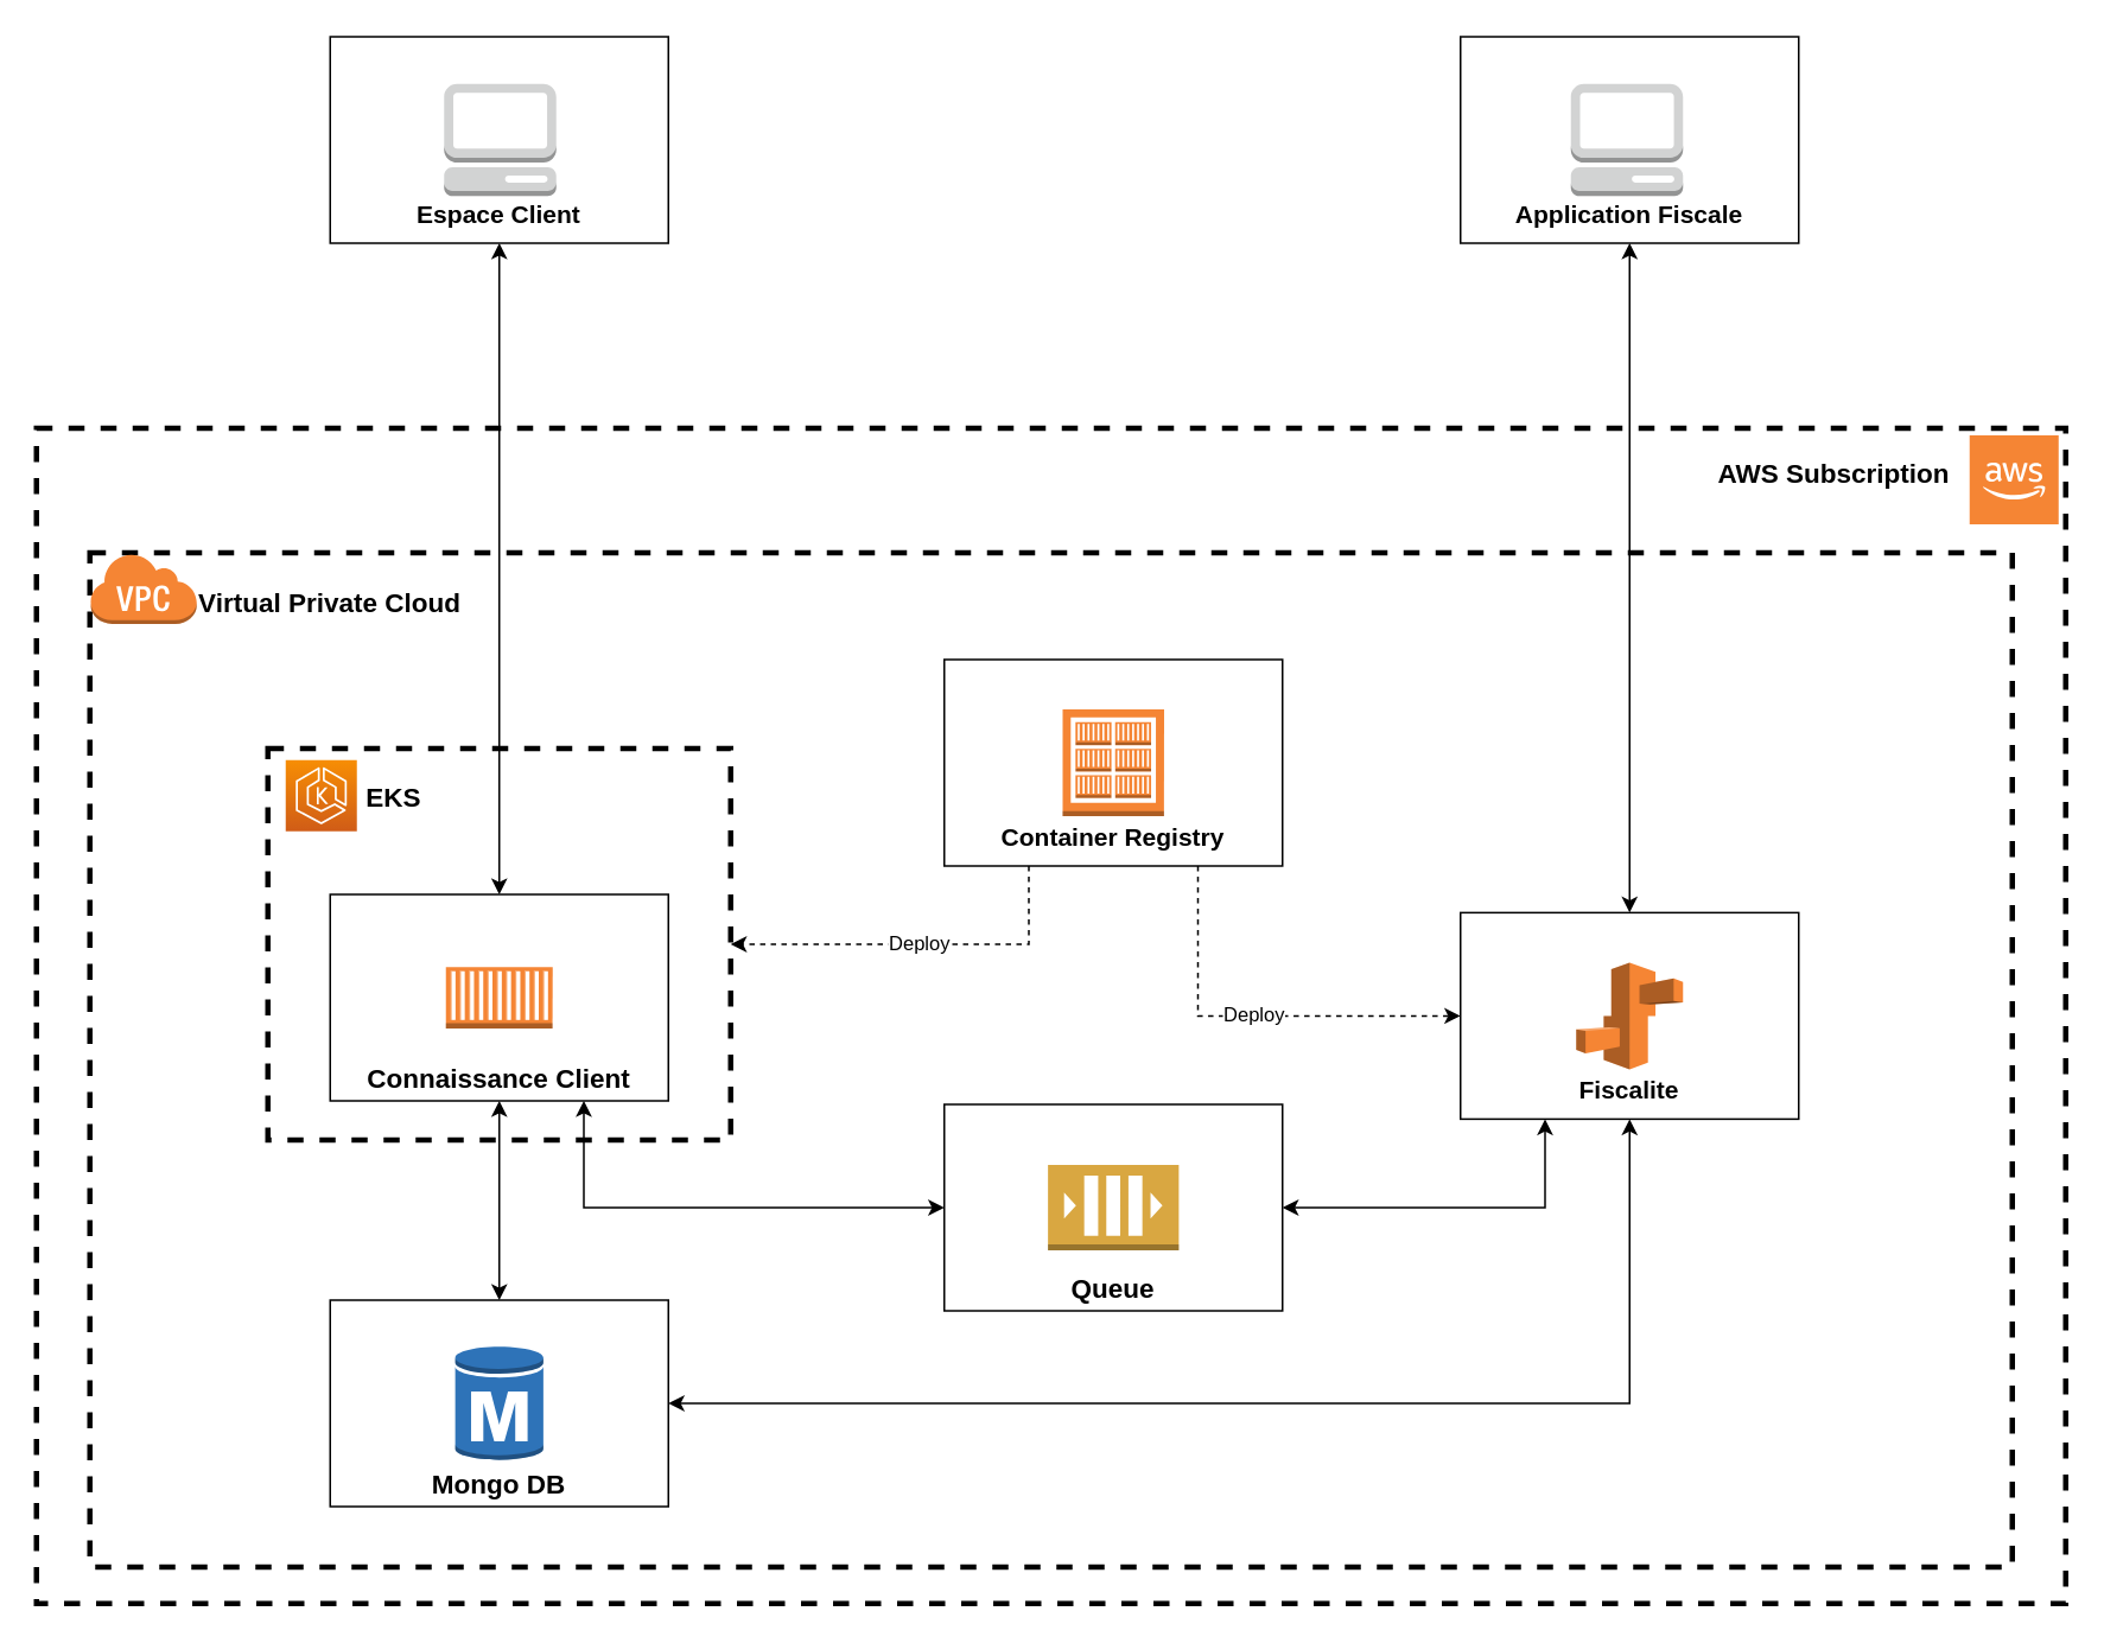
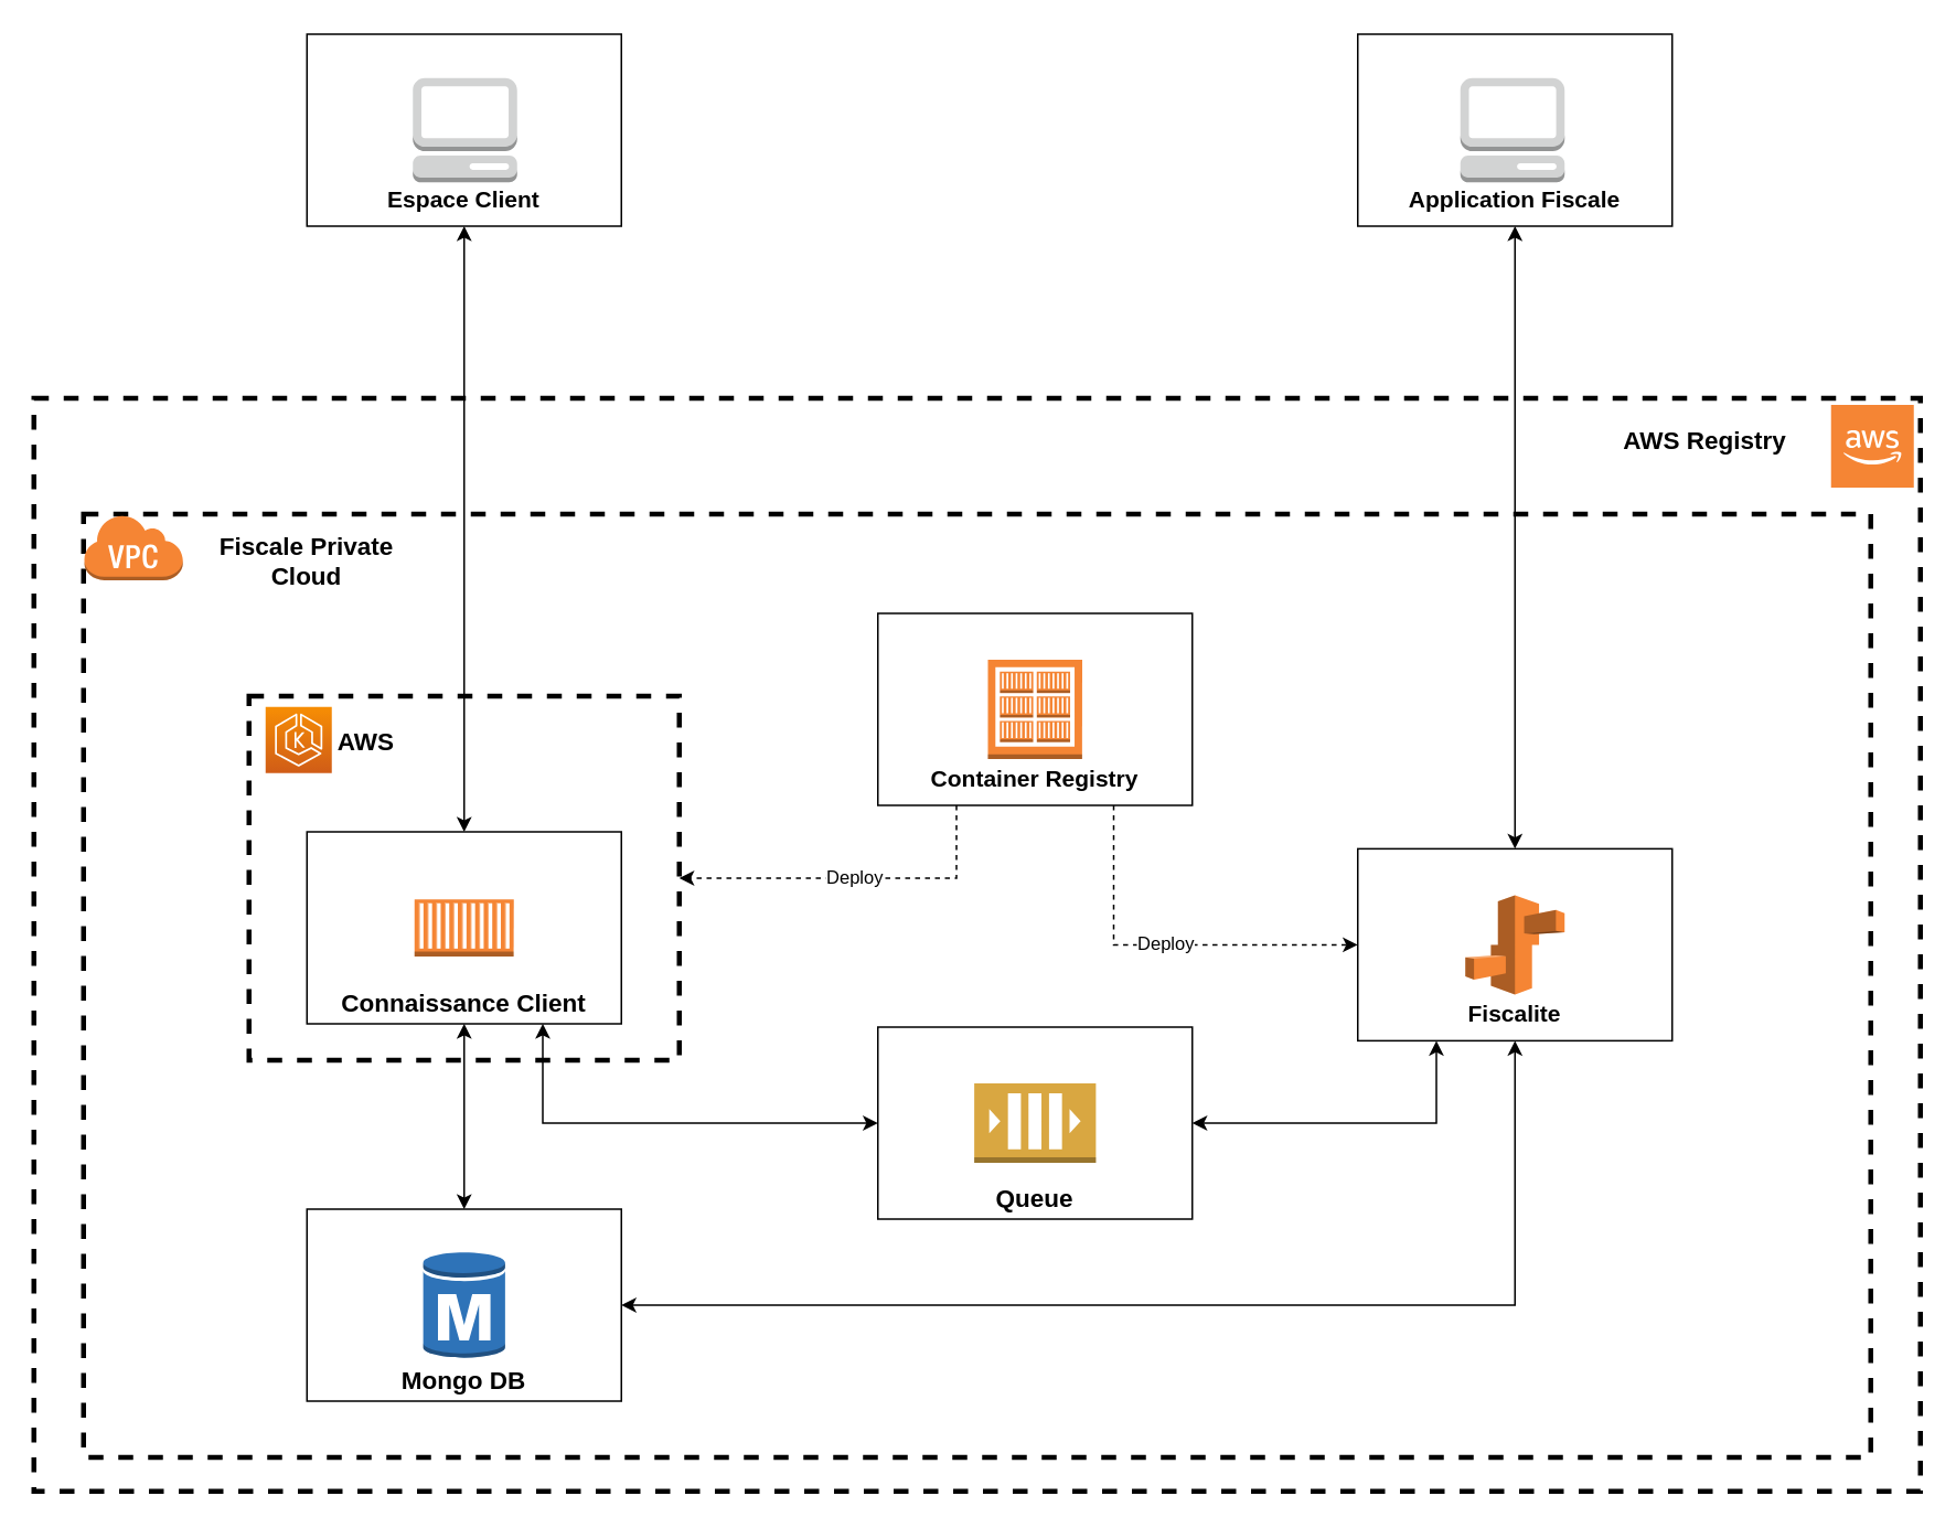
- <mxCell id="5" value="AWS Subscription" style="text;html=1;strokeColor=none;fillColor=none;align=center;verticalAlign=middle;whiteSpace=wrap;rounded=0;dashed=1;fontSize=15;fontStyle=1;labelBackgroundColor=none;" parent="1" vertex="1"><mxGeometry x="940" y="254.5" width="180" height="20" as="geometry" /></mxCell>
+ <mxCell id="5" value="AWS Registry" style="text;html=1;strokeColor=none;fillColor=none;align=center;verticalAlign=middle;whiteSpace=wrap;rounded=0;dashed=1;fontSize=15;fontStyle=1;labelBackgroundColor=none;" parent="1" vertex="1"><mxGeometry x="940" y="254.5" width="180" height="20" as="geometry" /></mxCell>
- <mxCell id="14" value="Virtual Private Cloud" style="text;html=1;strokeColor=none;fillColor=none;align=center;verticalAlign=middle;whiteSpace=wrap;rounded=0;dashed=1;fontSize=15;fontStyle=1;labelBackgroundColor=none;" vertex="1" parent="1"><mxGeometry x="110" y="328" width="150" height="20" as="geometry" /></mxCell>
+ <mxCell id="14" value="Fiscale Private Cloud" style="text;html=1;strokeColor=none;fillColor=none;align=center;verticalAlign=middle;whiteSpace=wrap;rounded=0;dashed=1;fontSize=15;fontStyle=1;labelBackgroundColor=none;" vertex="1" parent="1"><mxGeometry x="110" y="328" width="150" height="20" as="geometry" /></mxCell>
- <mxCell id="11" value="EKS" style="text;html=1;strokeColor=none;fillColor=none;align=center;verticalAlign=middle;whiteSpace=wrap;rounded=0;dashed=1;fontSize=15;fontStyle=1;labelBackgroundColor=none;" parent="8" vertex="1"><mxGeometry x="10" y="16.5" width="121.8" height="20" as="geometry" /></mxCell>
+ <mxCell id="11" value="AWS" style="text;html=1;strokeColor=none;fillColor=none;align=center;verticalAlign=middle;whiteSpace=wrap;rounded=0;dashed=1;fontSize=15;fontStyle=1;labelBackgroundColor=none;" parent="8" vertex="1"><mxGeometry x="10" y="16.5" width="121.8" height="20" as="geometry" /></mxCell>
